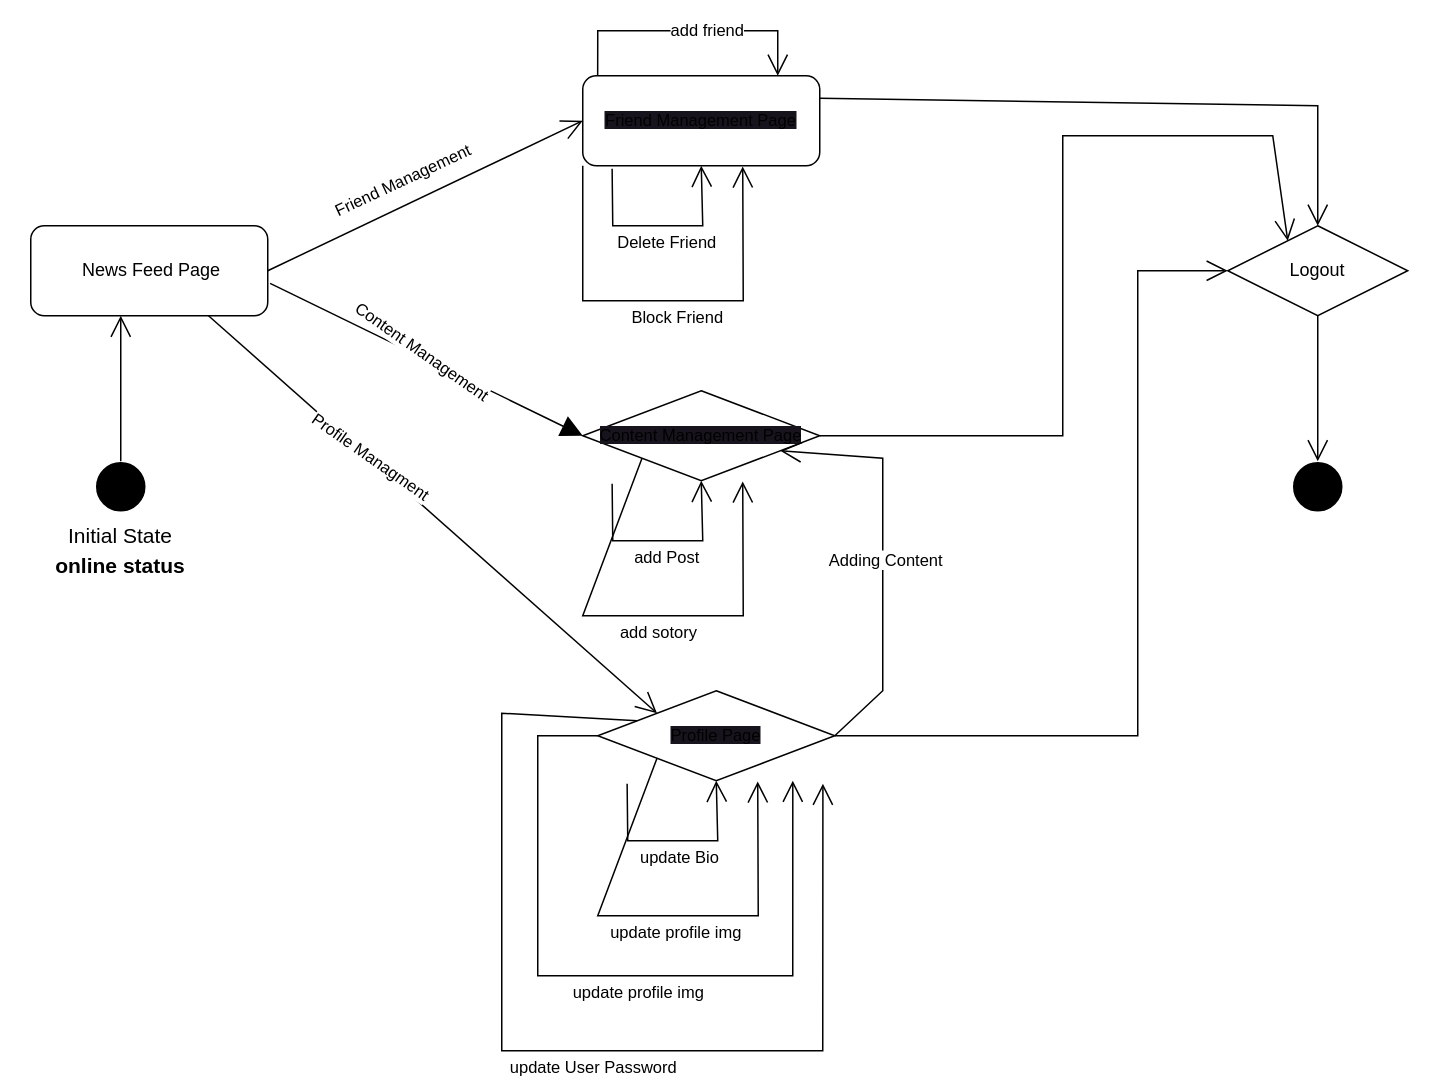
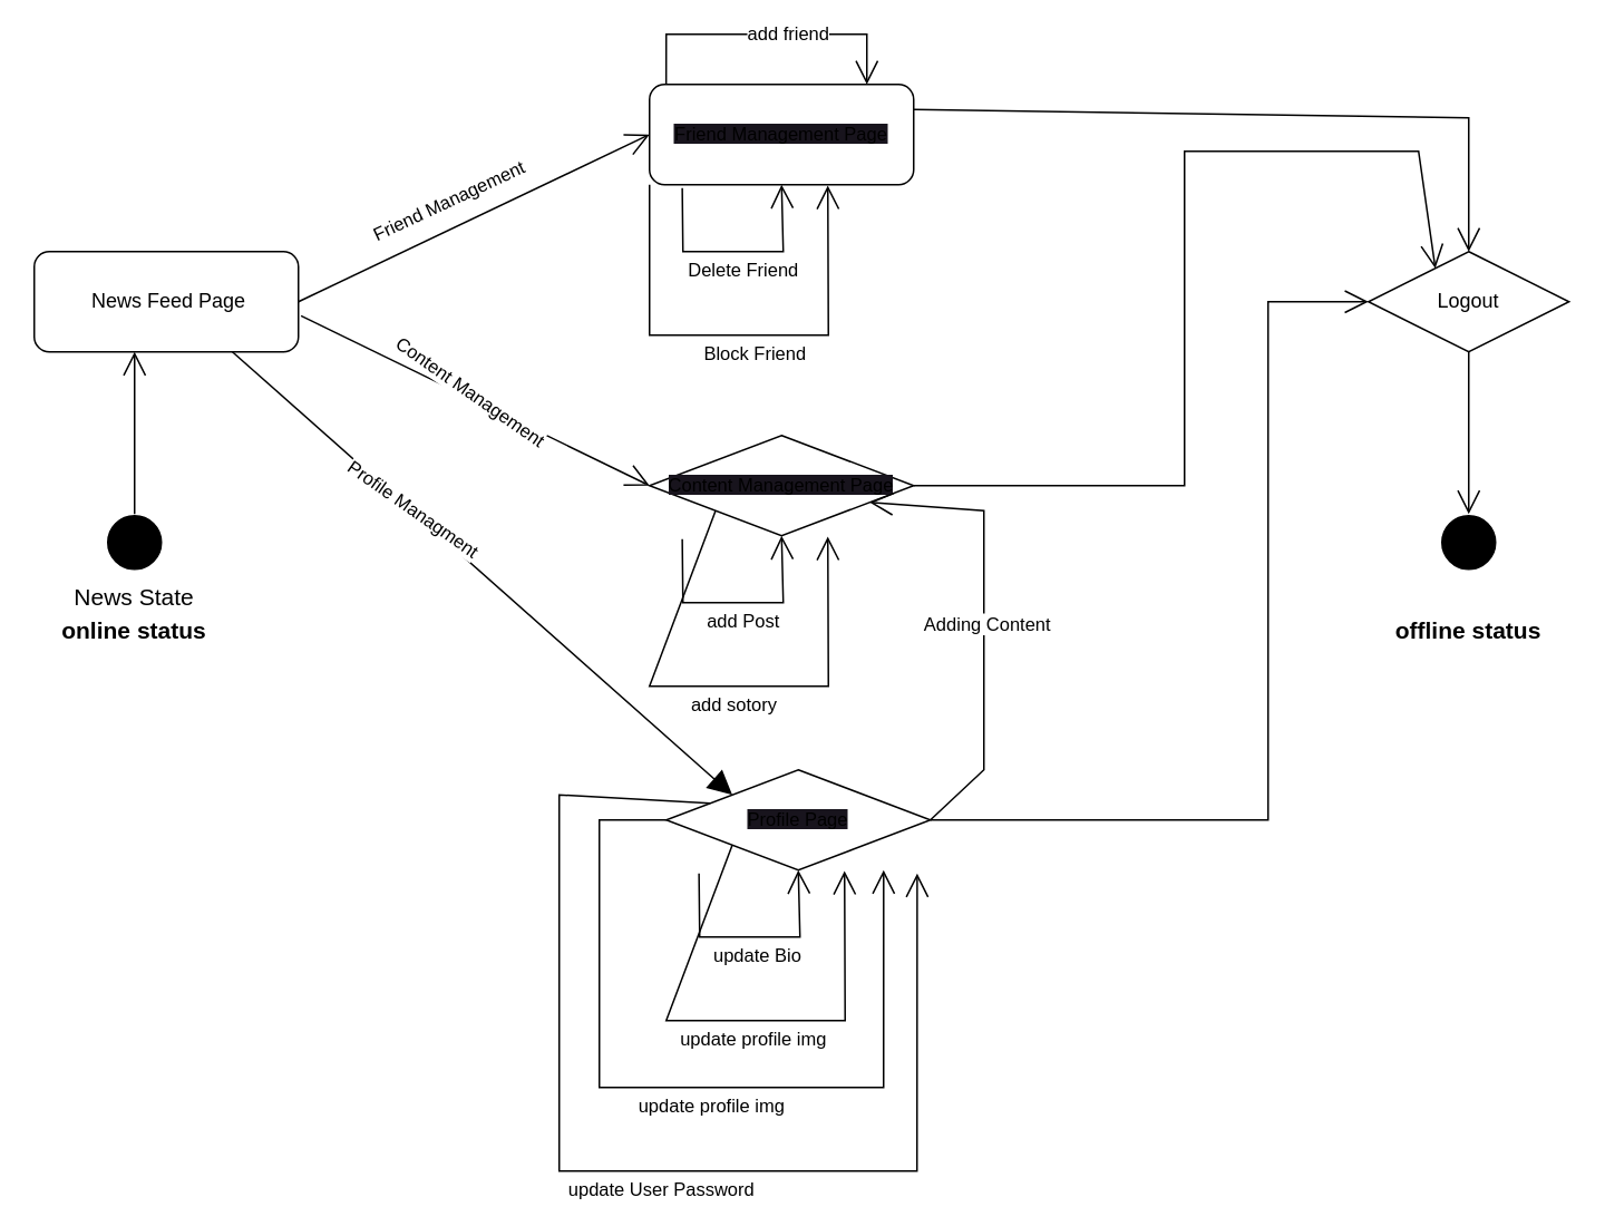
- <mxCell id="25" value="" style="endArrow=block;endFill=1;endSize=12;html=1;rounded=0;entryX=0;entryY=0.5;entryDx=0;entryDy=0;exitX=1.01;exitY=0.64;exitDx=0;exitDy=0;exitPerimeter=0;" edge="1" parent="1" source="5" target="20"><mxGeometry width="160" relative="1" as="geometry"><mxPoint x="188" y="190" as="sourcePoint" /><mxPoint x="398" y="90" as="targetPoint" /></mxGeometry></mxCell>
+ <mxCell id="25" value="" style="endArrow=open;endFill=1;endSize=12;html=1;rounded=0;entryX=0;entryY=0.5;entryDx=0;entryDy=0;exitX=1.01;exitY=0.64;exitDx=0;exitDy=0;exitPerimeter=0;" edge="1" parent="1" source="5" target="20"><mxGeometry width="160" relative="1" as="geometry"><mxPoint x="188" y="190" as="sourcePoint" /><mxPoint x="398" y="90" as="targetPoint" /></mxGeometry></mxCell>
- <mxCell id="3" value="&lt;font style=&quot;font-size: 14px;&quot;&gt;Initial State&lt;/font&gt;" style="text;html=1;align=center;verticalAlign=middle;whiteSpace=wrap;rounded=0;" vertex="1" parent="1"><mxGeometry x="20" y="342" width="120" height="30" as="geometry" /></mxCell>
+ <mxCell id="3" value="&lt;font style=&quot;font-size: 14px;&quot;&gt;News State&lt;/font&gt;" style="text;html=1;align=center;verticalAlign=middle;whiteSpace=wrap;rounded=0;" vertex="1" parent="1"><mxGeometry x="20" y="342" width="120" height="30" as="geometry" /></mxCell>
+ <mxCell id="8" value="&lt;b&gt;&lt;font style=&quot;font-size: 14px;&quot;&gt;offline status&lt;/font&gt;&lt;/b&gt;" style="text;html=1;align=center;verticalAlign=middle;whiteSpace=wrap;rounded=0;" vertex="1" parent="1"><mxGeometry x="818" y="362" width="120" height="30" as="geometry" /></mxCell>
- <mxCell id="34" value="" style="endArrow=open;endFill=1;endSize=12;html=1;rounded=0;entryX=0;entryY=0;entryDx=0;entryDy=0;exitX=0.75;exitY=1;exitDx=0;exitDy=0;" edge="1" parent="1" source="5" target="27"><mxGeometry width="160" relative="1" as="geometry"><mxPoint x="158" y="250" as="sourcePoint" /><mxPoint x="366" y="352" as="targetPoint" /></mxGeometry></mxCell>
+ <mxCell id="34" value="" style="endArrow=block;endFill=1;endSize=12;html=1;rounded=0;entryX=0;entryY=0;entryDx=0;entryDy=0;exitX=0.75;exitY=1;exitDx=0;exitDy=0;" edge="1" parent="1" source="5" target="27"><mxGeometry width="160" relative="1" as="geometry"><mxPoint x="158" y="250" as="sourcePoint" /><mxPoint x="366" y="352" as="targetPoint" /></mxGeometry></mxCell>
